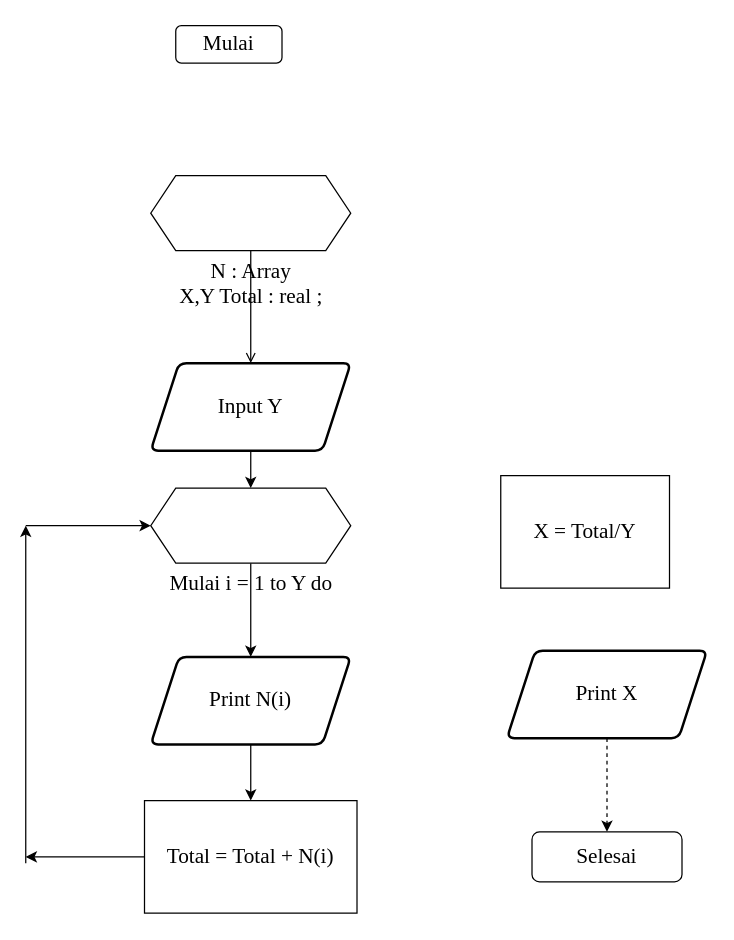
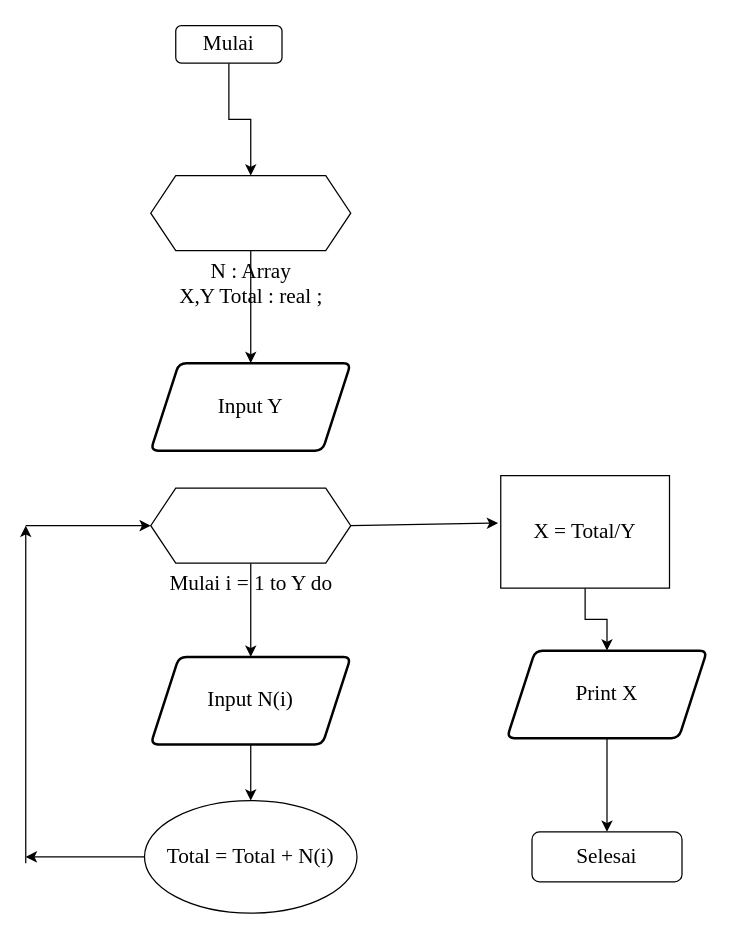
+ <mxCell id="2" value="" style="edgeStyle=orthogonalEdgeStyle;rounded=0;orthogonalLoop=1;jettySize=auto;html=1;fontFamily=Times New Roman;fontSize=17;" edge="1" parent="1" source="3" target="5"><mxGeometry relative="1" as="geometry" /></mxCell>
- <mxCell id="4" value="" style="edgeStyle=orthogonalEdgeStyle;rounded=0;orthogonalLoop=1;jettySize=auto;html=1;fontFamily=Times New Roman;fontSize=17;endArrow=open;" edge="1" parent="1" source="5" target="7"><mxGeometry relative="1" as="geometry" /></mxCell>
+ <mxCell id="4" value="" style="edgeStyle=orthogonalEdgeStyle;rounded=0;orthogonalLoop=1;jettySize=auto;html=1;fontFamily=Times New Roman;fontSize=17;" edge="1" parent="1" source="5" target="7"><mxGeometry relative="1" as="geometry" /></mxCell>
- <mxCell id="6" value="" style="edgeStyle=orthogonalEdgeStyle;rounded=0;orthogonalLoop=1;jettySize=auto;html=1;fontFamily=Times New Roman;fontSize=17;" edge="1" parent="1" source="7" target="9"><mxGeometry relative="1" as="geometry" /></mxCell>
+ <mxCell id="18" value="" style="endArrow=classic;html=1;rounded=0;fontFamily=Times New Roman;fontSize=17;exitX=1;exitY=0.5;exitDx=0;exitDy=0;entryX=-0.016;entryY=0.422;entryDx=0;entryDy=0;entryPerimeter=0;" edge="1" parent="1" source="9" target="14"><mxGeometry width="50" height="50" relative="1" as="geometry"><mxPoint x="330" y="620" as="sourcePoint" /><mxPoint x="380" y="570" as="targetPoint" /></mxGeometry></mxCell>
+ <mxCell id="13" value="" style="edgeStyle=orthogonalEdgeStyle;rounded=0;orthogonalLoop=1;jettySize=auto;html=1;fontFamily=Times New Roman;fontSize=17;" edge="1" parent="1" source="14" target="16"><mxGeometry relative="1" as="geometry" /></mxCell>
- <mxCell id="11" value="Print N(i)" style="shape=parallelogram;html=1;strokeWidth=2;perimeter=parallelogramPerimeter;whiteSpace=wrap;rounded=1;arcSize=12;size=0.141;fontFamily=Times New Roman;fontSize=17;" vertex="1" parent="1"><mxGeometry x="120" y="525" width="160" height="70" as="geometry" /></mxCell>
+ <mxCell id="11" value="Input N(i)" style="shape=parallelogram;html=1;strokeWidth=2;perimeter=parallelogramPerimeter;whiteSpace=wrap;rounded=1;arcSize=12;size=0.141;fontFamily=Times New Roman;fontSize=17;" vertex="1" parent="1"><mxGeometry x="120" y="525" width="160" height="70" as="geometry" /></mxCell>
- <mxCell id="15" value="" style="edgeStyle=orthogonalEdgeStyle;rounded=0;orthogonalLoop=1;jettySize=auto;html=1;fontFamily=Times New Roman;fontSize=17;dashed=1;" edge="1" parent="1" source="16" target="17"><mxGeometry relative="1" as="geometry" /></mxCell>
+ <mxCell id="15" value="" style="edgeStyle=orthogonalEdgeStyle;rounded=0;orthogonalLoop=1;jettySize=auto;html=1;fontFamily=Times New Roman;fontSize=17;" edge="1" parent="1" source="16" target="17"><mxGeometry relative="1" as="geometry" /></mxCell>
- <mxCell id="12" value="Total = Total + N(i)" style="rounded=0;whiteSpace=wrap;html=1;fontFamily=Times New Roman;fontSize=17;" vertex="1" parent="1"><mxGeometry x="115" y="640" width="170" height="90" as="geometry" /></mxCell>
+ <mxCell id="12" value="Total = Total + N(i)" style="ellipse;whiteSpace=wrap;html=1;fontFamily=Times New Roman;fontSize=17;" vertex="1" parent="1"><mxGeometry x="115" y="640" width="170" height="90" as="geometry" /></mxCell>
